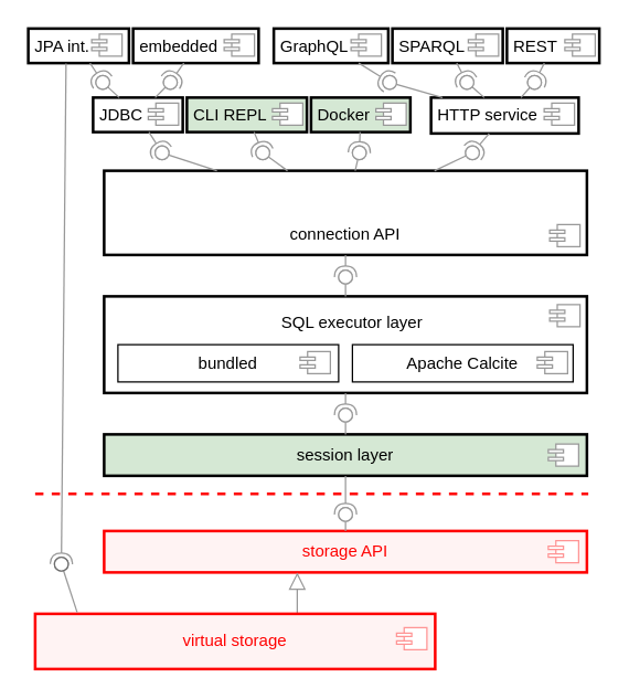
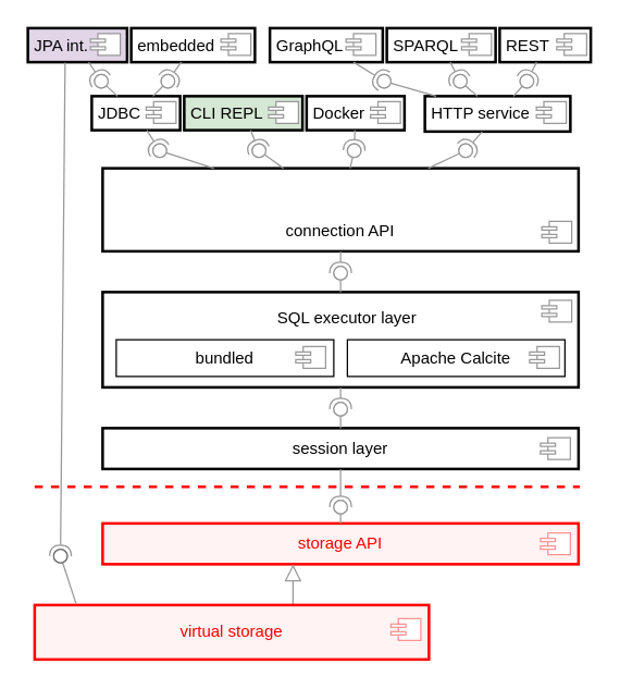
- <mxCell id="17" value="JPA int." style="rounded=0;whiteSpace=wrap;html=1;spacingLeft=3;align=left;strokeWidth=2;" parent="1" vertex="1"><mxGeometry x="20" y="20" width="73" height="25" as="geometry" /></mxCell>
+ <mxCell id="17" value="JPA int." style="rounded=0;whiteSpace=wrap;html=1;spacingLeft=3;align=left;strokeWidth=2;fillColor=#e1d5e7;" parent="1" vertex="1"><mxGeometry x="20" y="20" width="73" height="25" as="geometry" /></mxCell>
- <mxCell id="19" value="Docker" style="rounded=0;whiteSpace=wrap;html=1;spacingLeft=3;align=left;strokeWidth=2;fillColor=#d5e8d4;" parent="1" vertex="1"><mxGeometry x="225" y="70" width="72" height="25" as="geometry" /></mxCell>
+ <mxCell id="19" value="Docker" style="rounded=0;whiteSpace=wrap;html=1;spacingLeft=3;align=left;strokeWidth=2;" parent="1" vertex="1"><mxGeometry x="225" y="70" width="72" height="25" as="geometry" /></mxCell>
- <mxCell id="15" value="session layer" style="rounded=0;whiteSpace=wrap;html=1;strokeWidth=2;fillColor=#d5e8d4;" parent="1" vertex="1"><mxGeometry x="75" y="314" width="350" height="30" as="geometry" /></mxCell>
+ <mxCell id="15" value="session layer" style="rounded=0;whiteSpace=wrap;html=1;strokeWidth=2;" parent="1" vertex="1"><mxGeometry x="75" y="314" width="350" height="30" as="geometry" /></mxCell>
